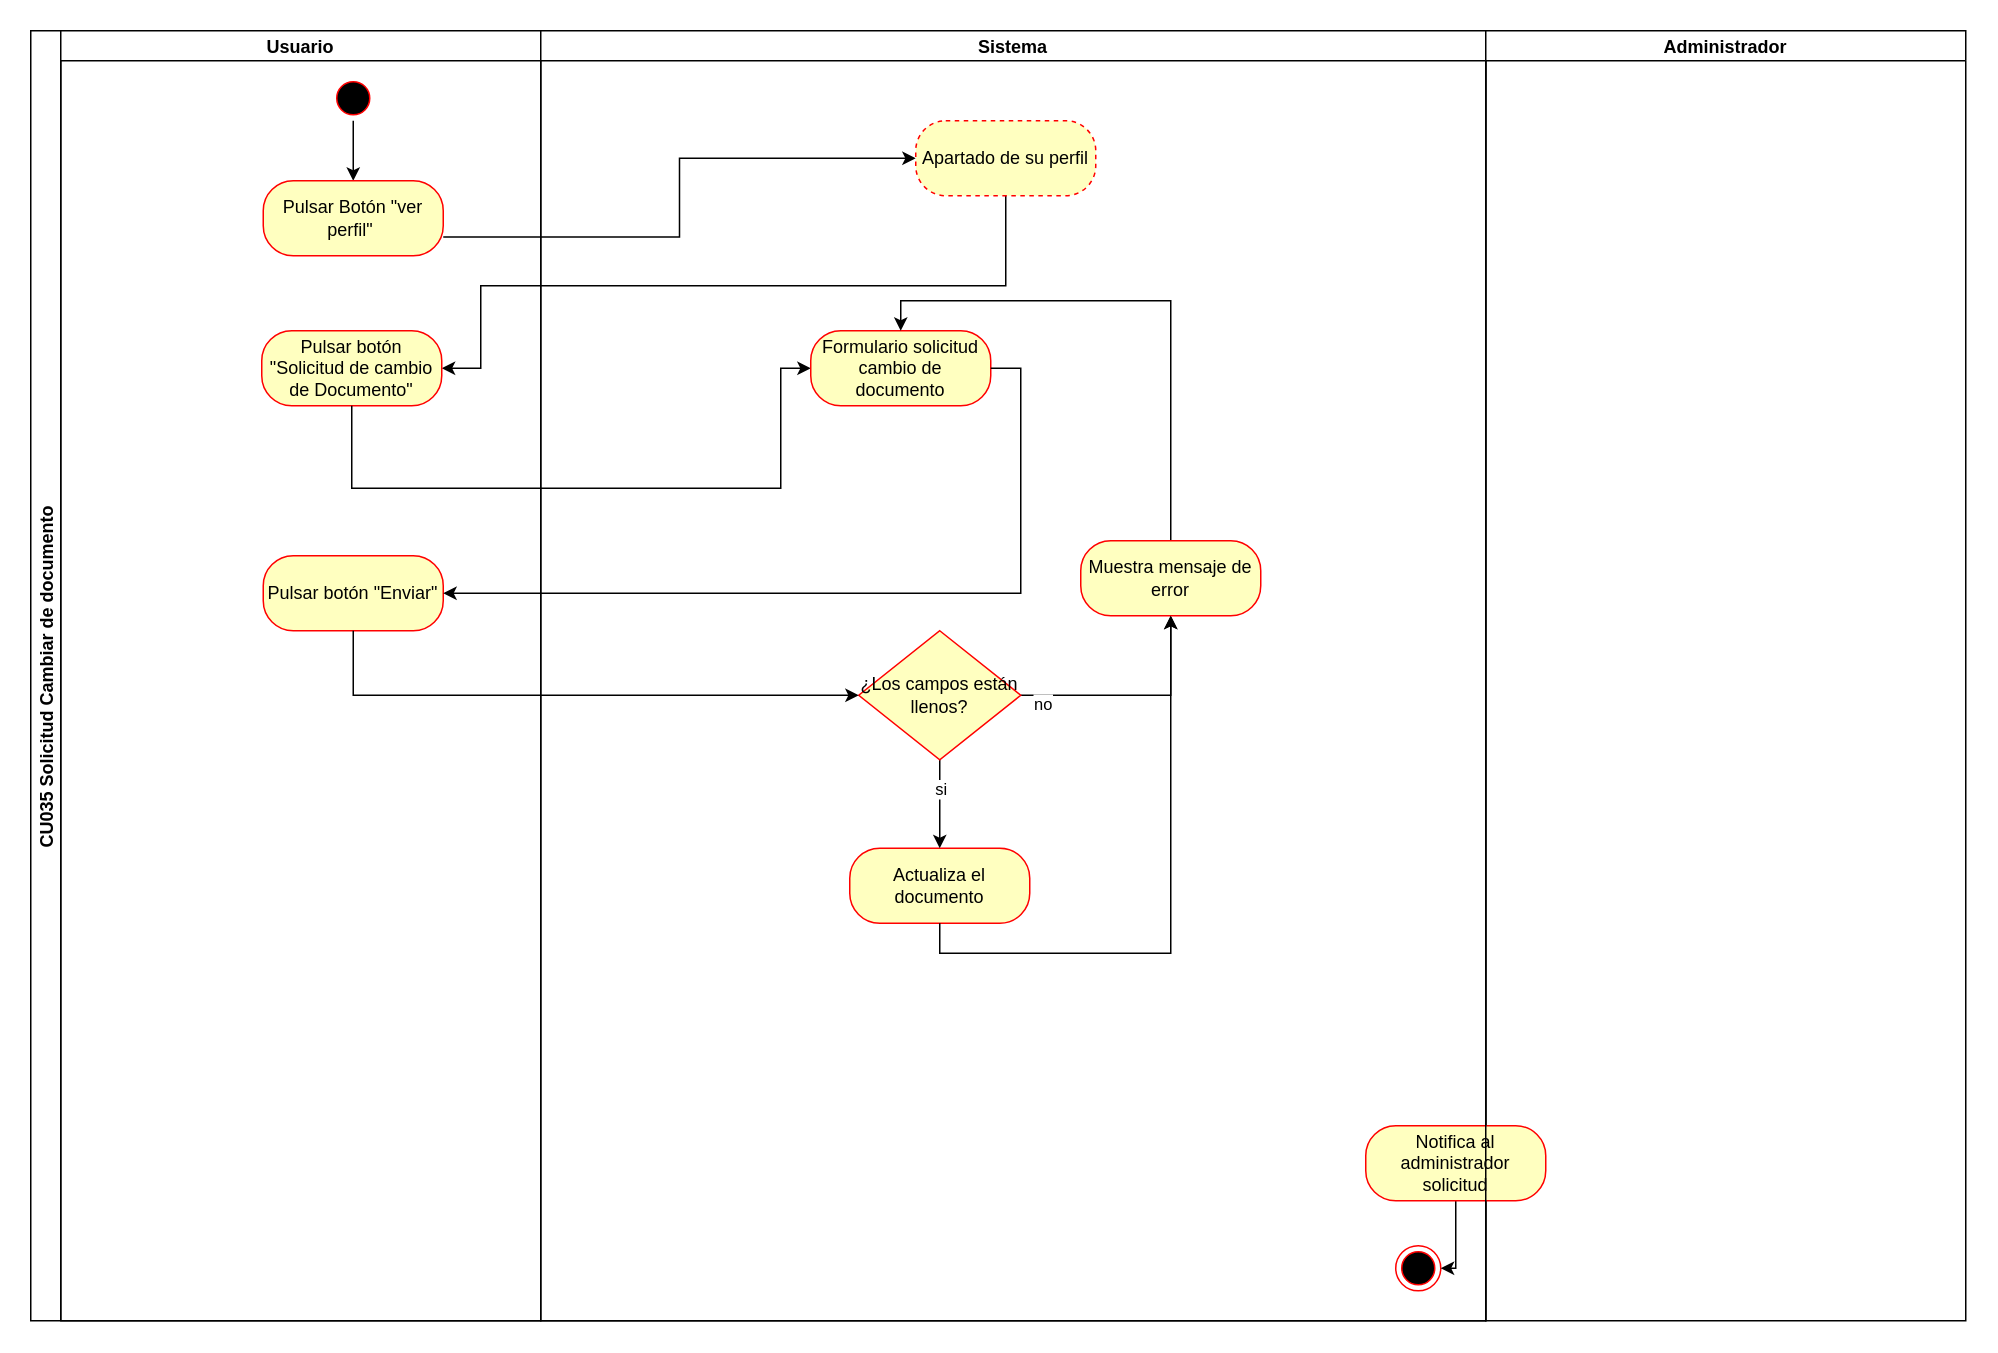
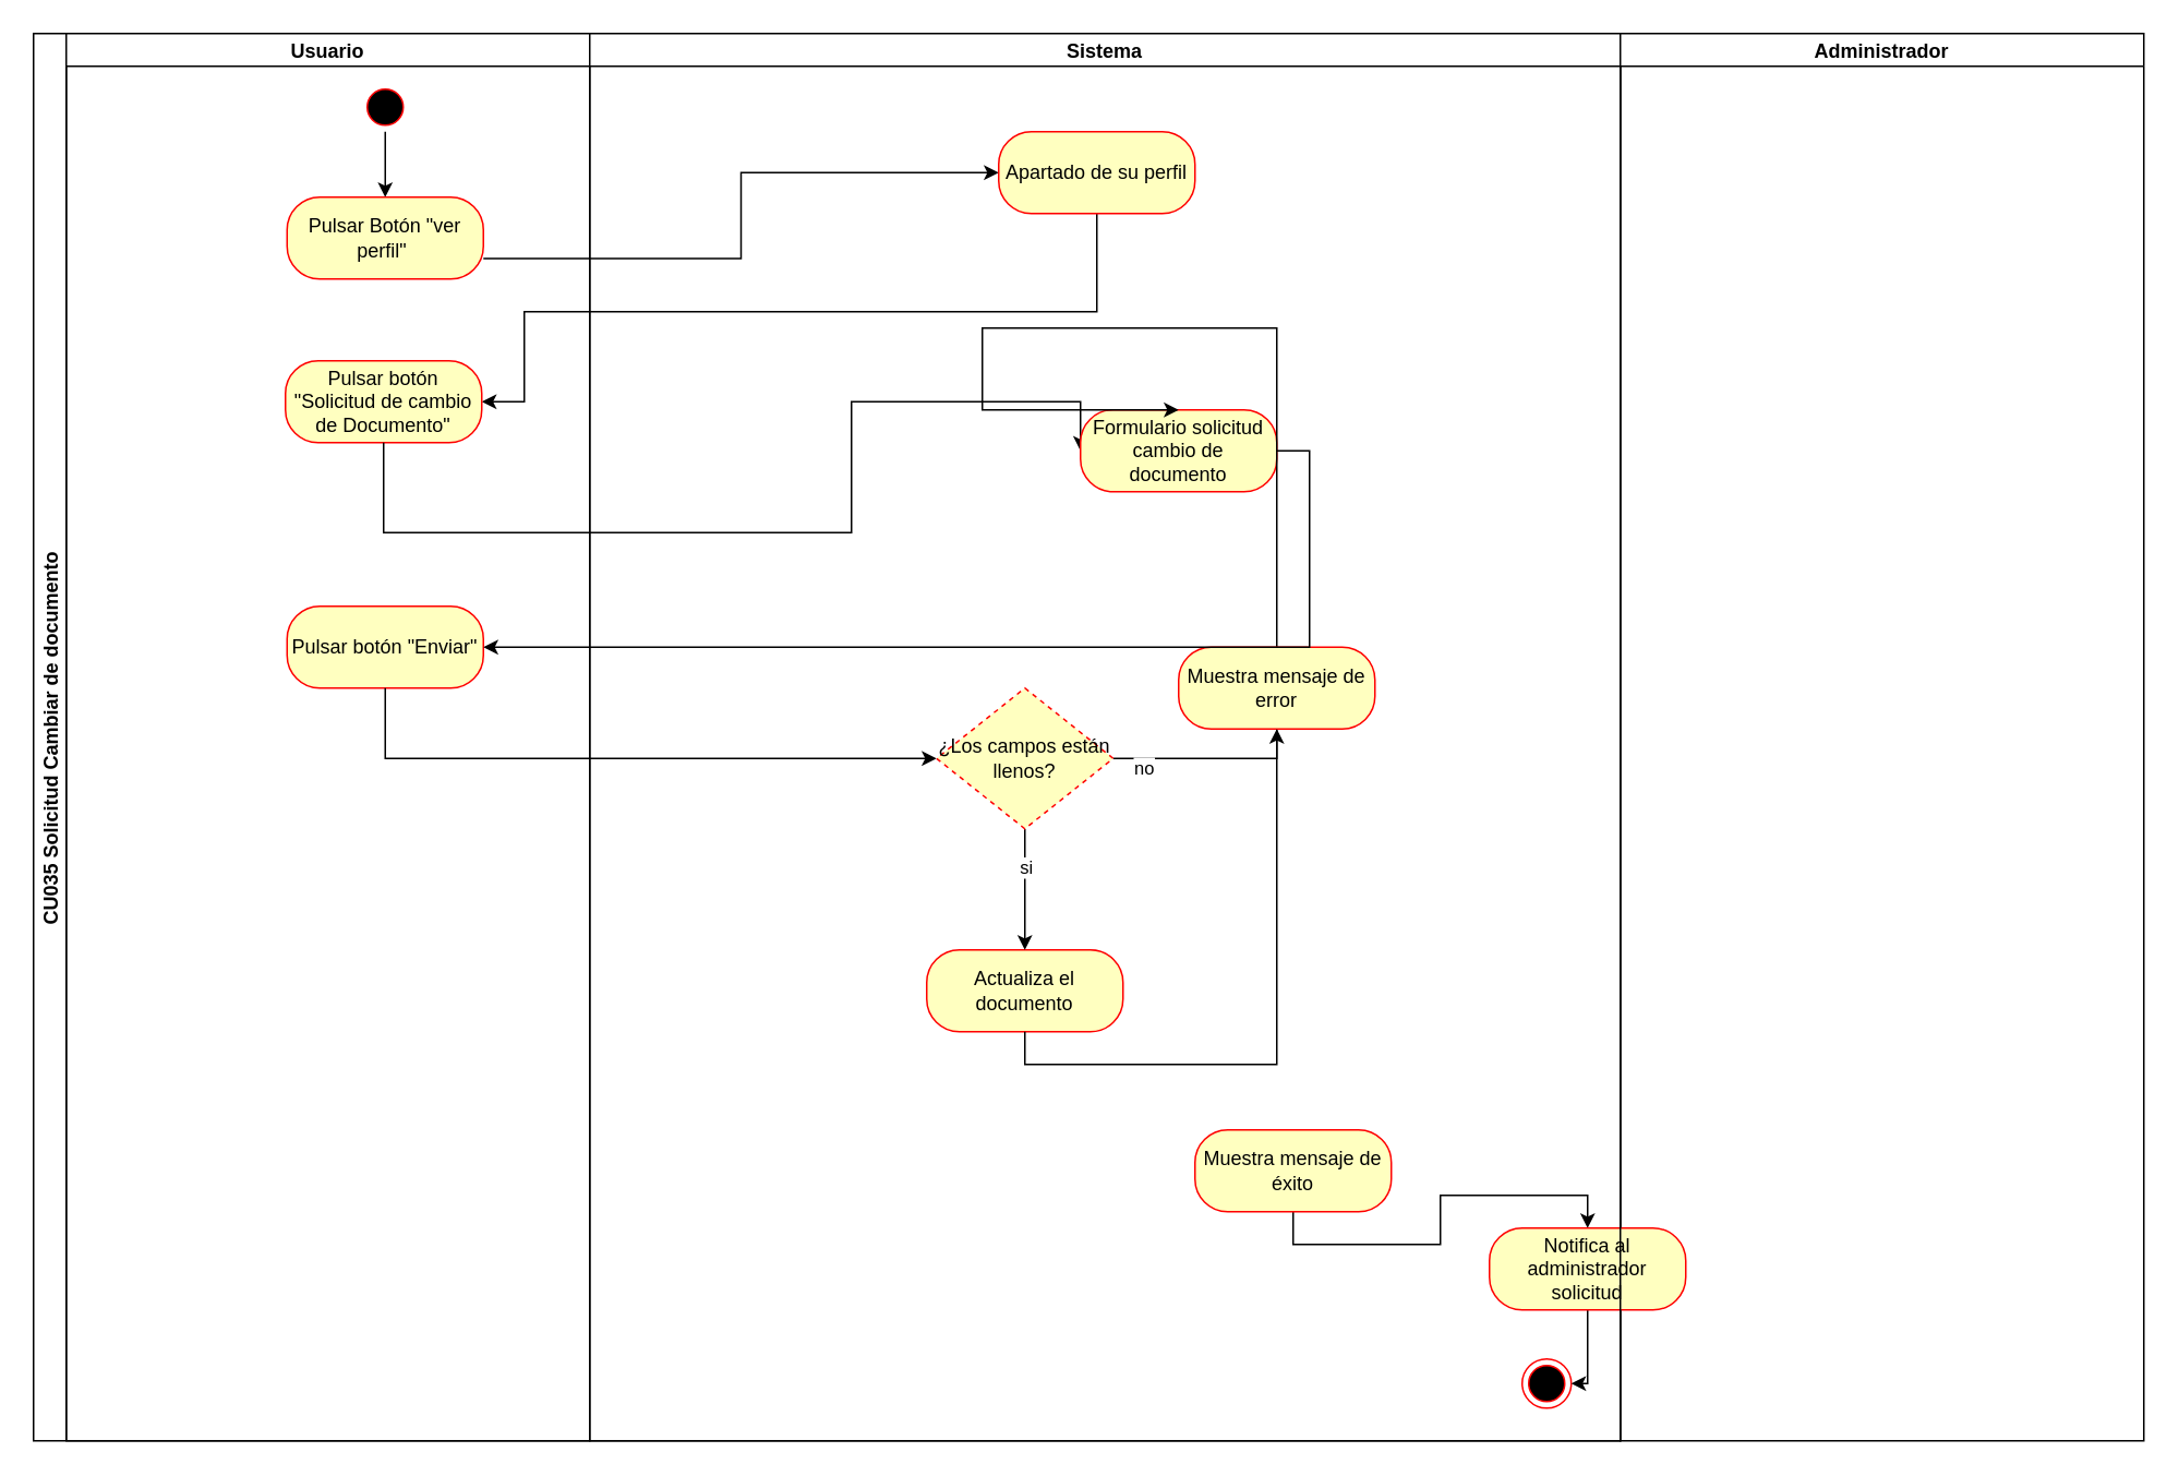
- <mxCell id="18" value="Apartado de su perfil" style="rounded=1;whiteSpace=wrap;html=1;arcSize=40;fontColor=#000000;fillColor=#ffffc0;strokeColor=#ff0000;dashed=1;" vertex="1" parent="12"><mxGeometry x="250" y="60" width="120" height="50" as="geometry" /></mxCell>
+ <mxCell id="18" value="Apartado de su perfil" style="rounded=1;whiteSpace=wrap;html=1;arcSize=40;fontColor=#000000;fillColor=#ffffc0;strokeColor=#ff0000;" vertex="1" parent="12"><mxGeometry x="250" y="60" width="120" height="50" as="geometry" /></mxCell>
- <mxCell id="17" value="Formulario solicitud cambio de documento" style="rounded=1;whiteSpace=wrap;html=1;arcSize=40;fontColor=#000000;fillColor=#ffffc0;strokeColor=#ff0000;" vertex="1" parent="12"><mxGeometry x="180" y="200" width="120" height="50" as="geometry" /></mxCell>
+ <mxCell id="17" value="Formulario solicitud cambio de documento" style="rounded=1;whiteSpace=wrap;html=1;arcSize=40;fontColor=#000000;fillColor=#ffffc0;strokeColor=#ff0000;" vertex="1" parent="12"><mxGeometry x="300" y="230" width="120" height="50" as="geometry" /></mxCell>
- <mxCell id="25" value="Muestra mensaje de error" style="rounded=1;whiteSpace=wrap;html=1;arcSize=40;fontColor=#000000;fillColor=#ffffc0;strokeColor=#ff0000;" vertex="1" parent="12"><mxGeometry x="360" y="340" width="120" height="50" as="geometry" /></mxCell>
+ <mxCell id="25" value="Muestra mensaje de error" style="rounded=1;whiteSpace=wrap;html=1;arcSize=40;fontColor=#000000;fillColor=#ffffc0;strokeColor=#ff0000;" vertex="1" parent="12"><mxGeometry x="360" y="375" width="120" height="50" as="geometry" /></mxCell>
- <mxCell id="23" value="¿Los campos están llenos?" style="rhombus;whiteSpace=wrap;html=1;fontColor=#000000;fillColor=#ffffc0;strokeColor=#ff0000;" vertex="1" parent="12"><mxGeometry x="212" y="400" width="108" height="86" as="geometry" /></mxCell>
+ <mxCell id="23" value="¿Los campos están llenos?" style="rhombus;whiteSpace=wrap;html=1;fontColor=#000000;fillColor=#ffffc0;strokeColor=#ff0000;dashed=1;" vertex="1" parent="12"><mxGeometry x="212" y="400" width="108" height="86" as="geometry" /></mxCell>
- <mxCell id="16" value="Actualiza el documento" style="rounded=1;whiteSpace=wrap;html=1;arcSize=40;fontColor=#000000;fillColor=#ffffc0;strokeColor=#ff0000;" vertex="1" parent="12"><mxGeometry x="206" y="545" width="120" height="50" as="geometry" /></mxCell>
+ <mxCell id="16" value="Actualiza el documento" style="rounded=1;whiteSpace=wrap;html=1;arcSize=40;fontColor=#000000;fillColor=#ffffc0;strokeColor=#ff0000;" vertex="1" parent="12"><mxGeometry x="206" y="560" width="120" height="50" as="geometry" /></mxCell>
+ <mxCell id="27" value="Muestra mensaje de éxito" style="rounded=1;whiteSpace=wrap;html=1;arcSize=40;fontColor=#000000;fillColor=#ffffc0;strokeColor=#ff0000;" vertex="1" parent="12"><mxGeometry x="370" y="670" width="120" height="50" as="geometry" /></mxCell>
+ <mxCell id="15" style="edgeStyle=orthogonalEdgeStyle;rounded=0;orthogonalLoop=1;jettySize=auto;html=1;exitX=0.5;exitY=1;exitDx=0;exitDy=0;entryX=0.5;entryY=0;entryDx=0;entryDy=0;" edge="1" parent="12" source="27" target="29"><mxGeometry relative="1" as="geometry" /></mxCell>
